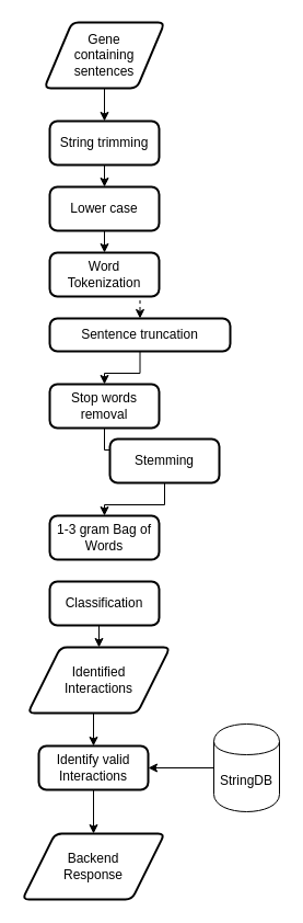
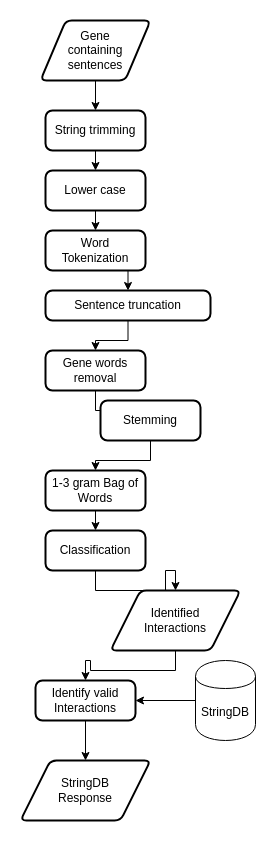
- <mxCell id="11" style="edgeStyle=orthogonalEdgeStyle;rounded=0;orthogonalLoop=1;jettySize=auto;html=1;exitX=0.5;exitY=1;exitDx=0;exitDy=0;entryX=0.5;entryY=0;entryDx=0;entryDy=0;dashed=1;" edge="1" parent="1" source="12" target="10"><mxGeometry relative="1" as="geometry" /></mxCell>
+ <mxCell id="11" style="edgeStyle=orthogonalEdgeStyle;rounded=0;orthogonalLoop=1;jettySize=auto;html=1;exitX=0.5;exitY=1;exitDx=0;exitDy=0;entryX=0.5;entryY=0;entryDx=0;entryDy=0;" edge="1" parent="1" source="12" target="10"><mxGeometry relative="1" as="geometry" /></mxCell>
- <mxCell id="14" value="Stop words removal" style="rounded=1;whiteSpace=wrap;html=1;absoluteArcSize=1;arcSize=14;strokeWidth=2;" vertex="1" parent="1"><mxGeometry x="45" y="350" width="100" height="40" as="geometry" /></mxCell>
+ <mxCell id="14" value="Gene words removal" style="rounded=1;whiteSpace=wrap;html=1;absoluteArcSize=1;arcSize=14;strokeWidth=2;" vertex="1" parent="1"><mxGeometry x="45" y="350" width="100" height="40" as="geometry" /></mxCell>
+ <mxCell id="17" style="edgeStyle=orthogonalEdgeStyle;rounded=0;orthogonalLoop=1;jettySize=auto;html=1;exitX=0.5;exitY=1;exitDx=0;exitDy=0;entryX=0.5;entryY=0;entryDx=0;entryDy=0;" edge="1" parent="1" source="18" target="20"><mxGeometry relative="1" as="geometry" /></mxCell>
- <mxCell id="3" value="Identified&lt;br&gt;Interactions&lt;br&gt;" style="verticalLabelPosition=middle;verticalAlign=middle;html=1;strokeWidth=2;shape=parallelogram;perimeter=parallelogramPerimeter;whiteSpace=wrap;rounded=1;arcSize=12;size=0.23;labelPosition=center;align=center;" vertex="1" parent="1"><mxGeometry x="25" y="590" width="130" height="60" as="geometry" /></mxCell>
+ <mxCell id="3" value="Identified&lt;br&gt;Interactions&lt;br&gt;" style="verticalLabelPosition=middle;verticalAlign=middle;html=1;strokeWidth=2;shape=parallelogram;perimeter=parallelogramPerimeter;whiteSpace=wrap;rounded=1;arcSize=12;size=0.23;labelPosition=center;align=center;" vertex="1" parent="1"><mxGeometry x="110" y="590" width="130" height="60" as="geometry" /></mxCell>
- <mxCell id="26" value="Backend&lt;br&gt;Response&lt;br&gt;" style="verticalLabelPosition=middle;verticalAlign=middle;html=1;strokeWidth=2;shape=parallelogram;perimeter=parallelogramPerimeter;whiteSpace=wrap;rounded=1;arcSize=12;size=0.23;labelPosition=center;align=center;" vertex="1" parent="1"><mxGeometry x="20" y="760" width="130" height="60" as="geometry" /></mxCell>
+ <mxCell id="26" value="StringDB&lt;br&gt;Response&lt;br&gt;" style="verticalLabelPosition=middle;verticalAlign=middle;html=1;strokeWidth=2;shape=parallelogram;perimeter=parallelogramPerimeter;whiteSpace=wrap;rounded=1;arcSize=12;size=0.23;labelPosition=center;align=center;" vertex="1" parent="1"><mxGeometry x="20" y="760" width="130" height="60" as="geometry" /></mxCell>
